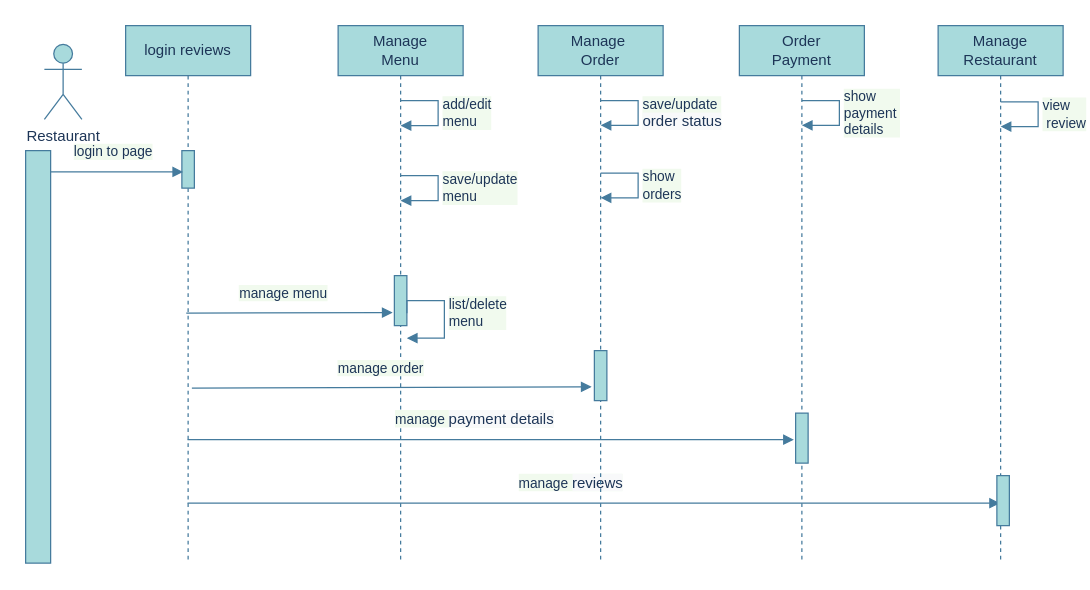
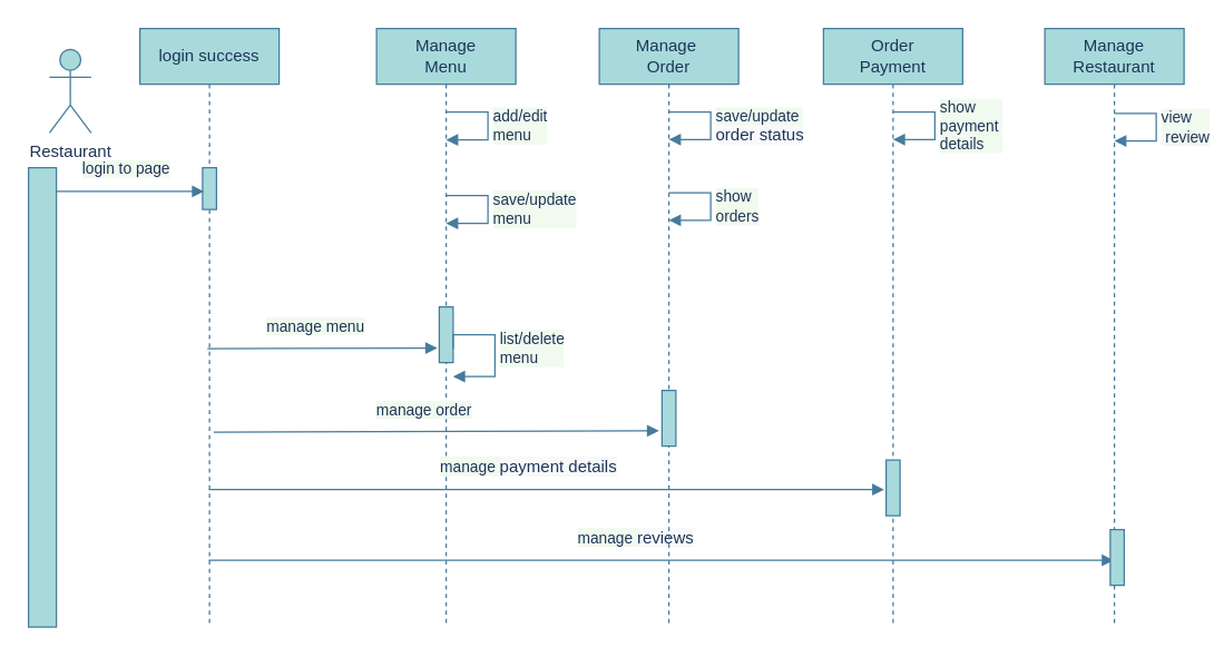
- <mxCell id="4" value="login reviews" style="shape=umlLifeline;perimeter=lifelinePerimeter;whiteSpace=wrap;html=1;container=1;collapsible=0;recursiveResize=0;outlineConnect=0;fillColor=#A8DADC;strokeColor=#457B9D;fontColor=#1D3557;" vertex="1" parent="1"><mxGeometry x="100" y="20" width="100" height="430" as="geometry" /></mxCell>
+ <mxCell id="4" value="login success" style="shape=umlLifeline;perimeter=lifelinePerimeter;whiteSpace=wrap;html=1;container=1;collapsible=0;recursiveResize=0;outlineConnect=0;fillColor=#A8DADC;strokeColor=#457B9D;fontColor=#1D3557;" vertex="1" parent="1"><mxGeometry x="100" y="20" width="100" height="430" as="geometry" /></mxCell>
